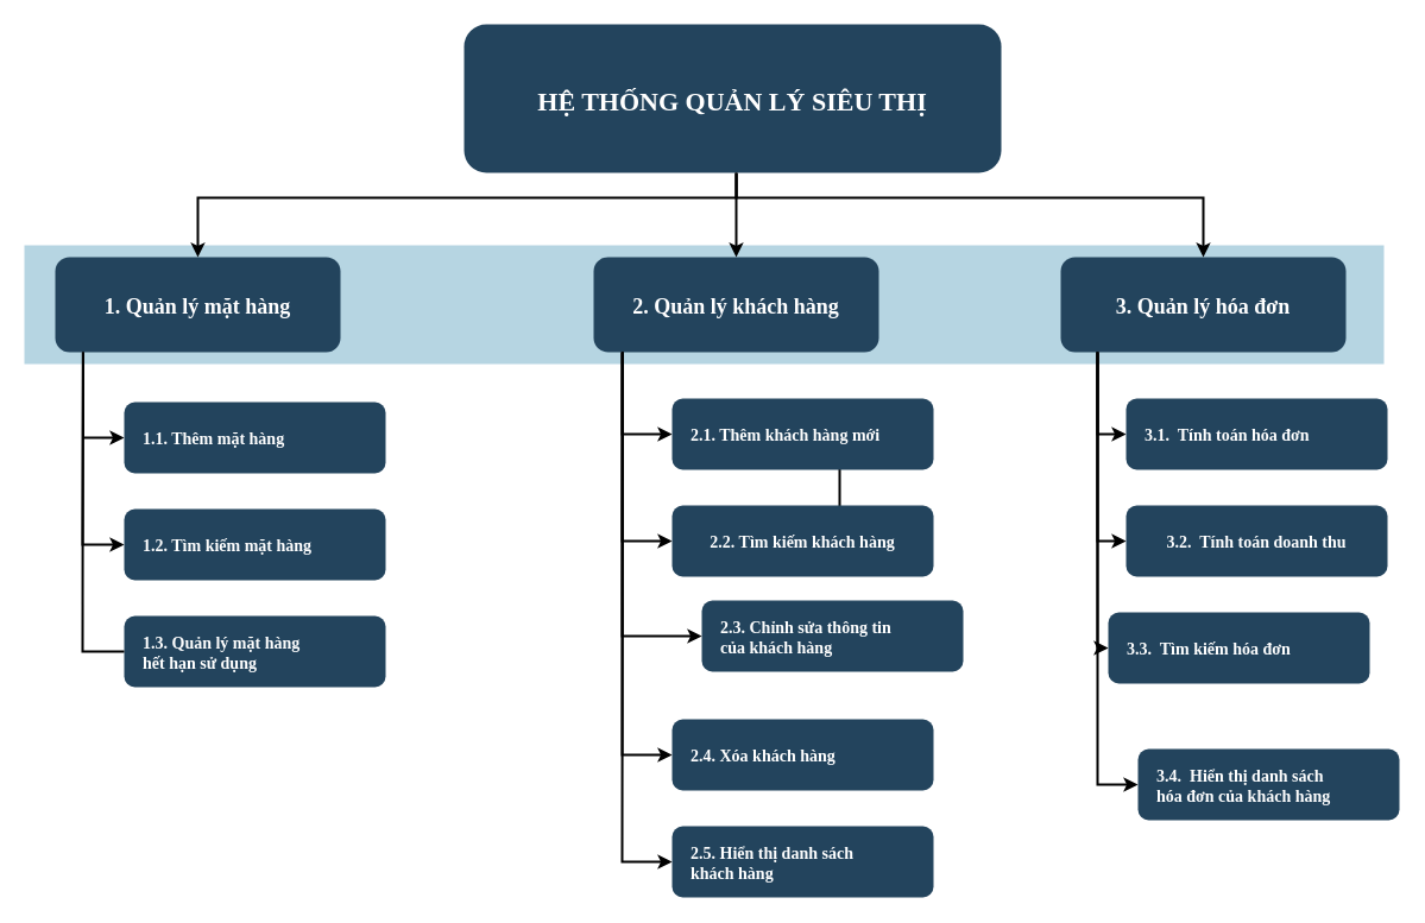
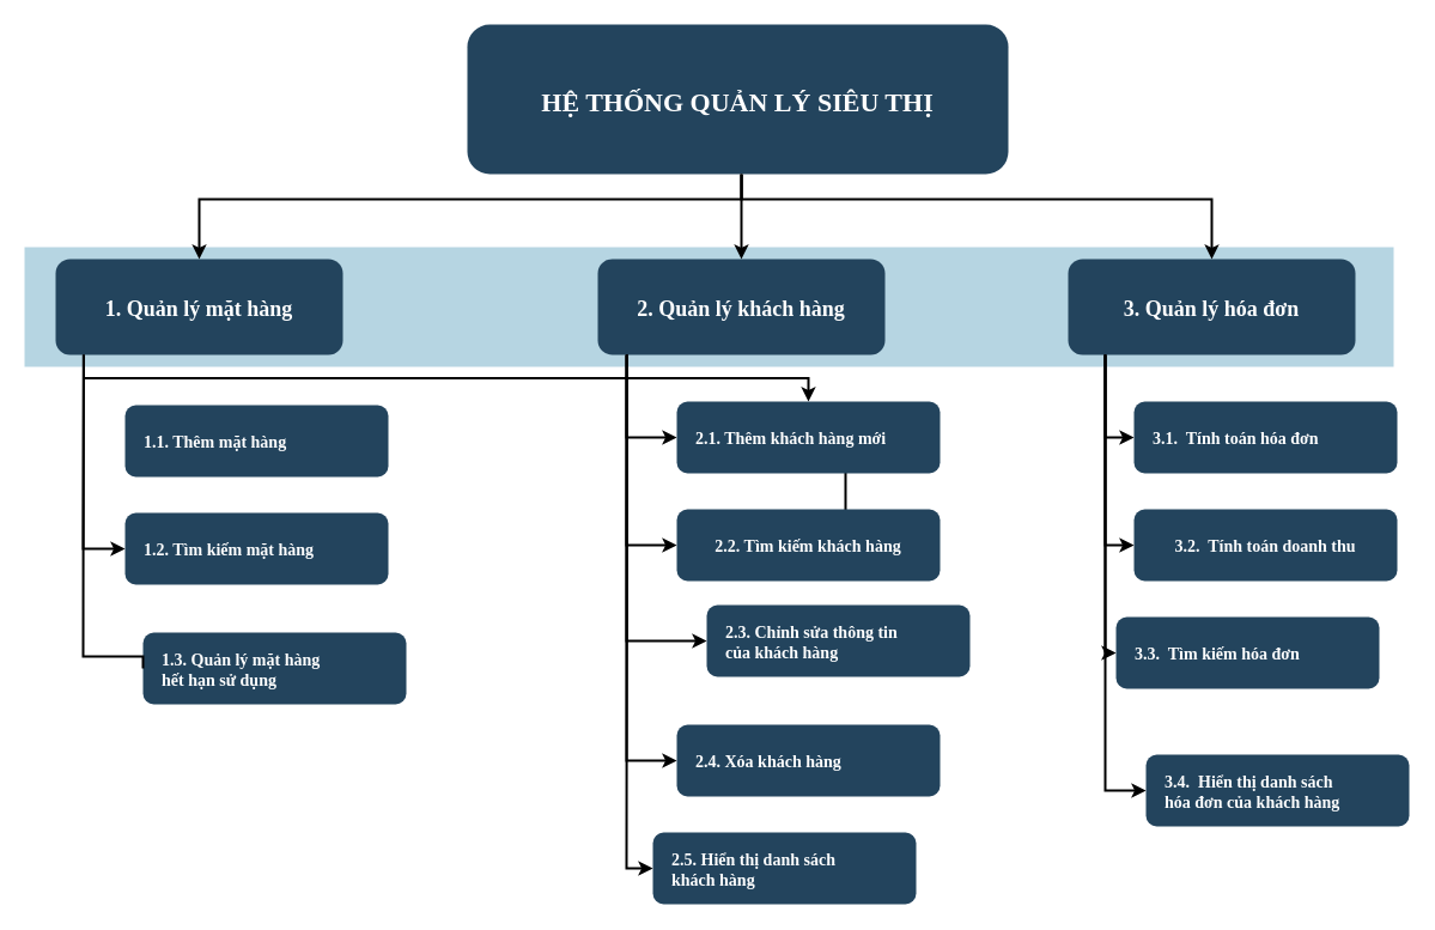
- <mxCell id="8" style="edgeStyle=orthogonalEdgeStyle;rounded=0;html=1;entryX=0;entryY=0.5;entryDx=0;entryDy=0;strokeColor=#000000;strokeWidth=2;fontSize=18;exitX=0.098;exitY=1.001;exitDx=0;exitDy=0;exitPerimeter=0;" edge="1" parent="1" source="9" target="20"><mxGeometry relative="1" as="geometry" /></mxCell>
+ <mxCell id="8" style="edgeStyle=orthogonalEdgeStyle;rounded=0;html=1;strokeColor=#000000;strokeWidth=2;fontSize=18;exitX=0.098;exitY=1.001;exitDx=0;exitDy=0;exitPerimeter=0;" edge="1" parent="1" source="9" target="17"><mxGeometry relative="1" as="geometry" /></mxCell>
- <mxCell id="22" value="    1.3. Quản lý mặt hàng&#10;    hết hạn sử dụng" style="rounded=1;fillColor=#23445D;gradientColor=none;strokeColor=none;fontColor=#FFFFFF;fontStyle=1;fontFamily=Tahoma;fontSize=14;align=left;" vertex="1" parent="1"><mxGeometry x="104" y="518" width="220" height="60" as="geometry" /></mxCell>
+ <mxCell id="22" value="    1.3. Quản lý mặt hàng&#10;    hết hạn sử dụng" style="rounded=1;fillColor=#23445D;gradientColor=none;strokeColor=none;fontColor=#FFFFFF;fontStyle=1;fontFamily=Tahoma;fontSize=14;align=left;" vertex="1" parent="1"><mxGeometry x="119" y="528" width="220" height="60" as="geometry" /></mxCell>
- <mxCell id="31" value="    2.5. Hiển thị danh sách&#10;    khách hàng" style="rounded=1;fillColor=#23445D;gradientColor=none;strokeColor=none;fontColor=#FFFFFF;fontStyle=1;fontFamily=Tahoma;fontSize=14;align=left;" vertex="1" parent="1"><mxGeometry x="565" y="695" width="220" height="60" as="geometry" /></mxCell>
+ <mxCell id="31" value="    2.5. Hiển thị danh sách&#10;    khách hàng" style="rounded=1;fillColor=#23445D;gradientColor=none;strokeColor=none;fontColor=#FFFFFF;fontStyle=1;fontFamily=Tahoma;fontSize=14;align=left;" vertex="1" parent="1"><mxGeometry x="545" y="695" width="220" height="60" as="geometry" /></mxCell>
